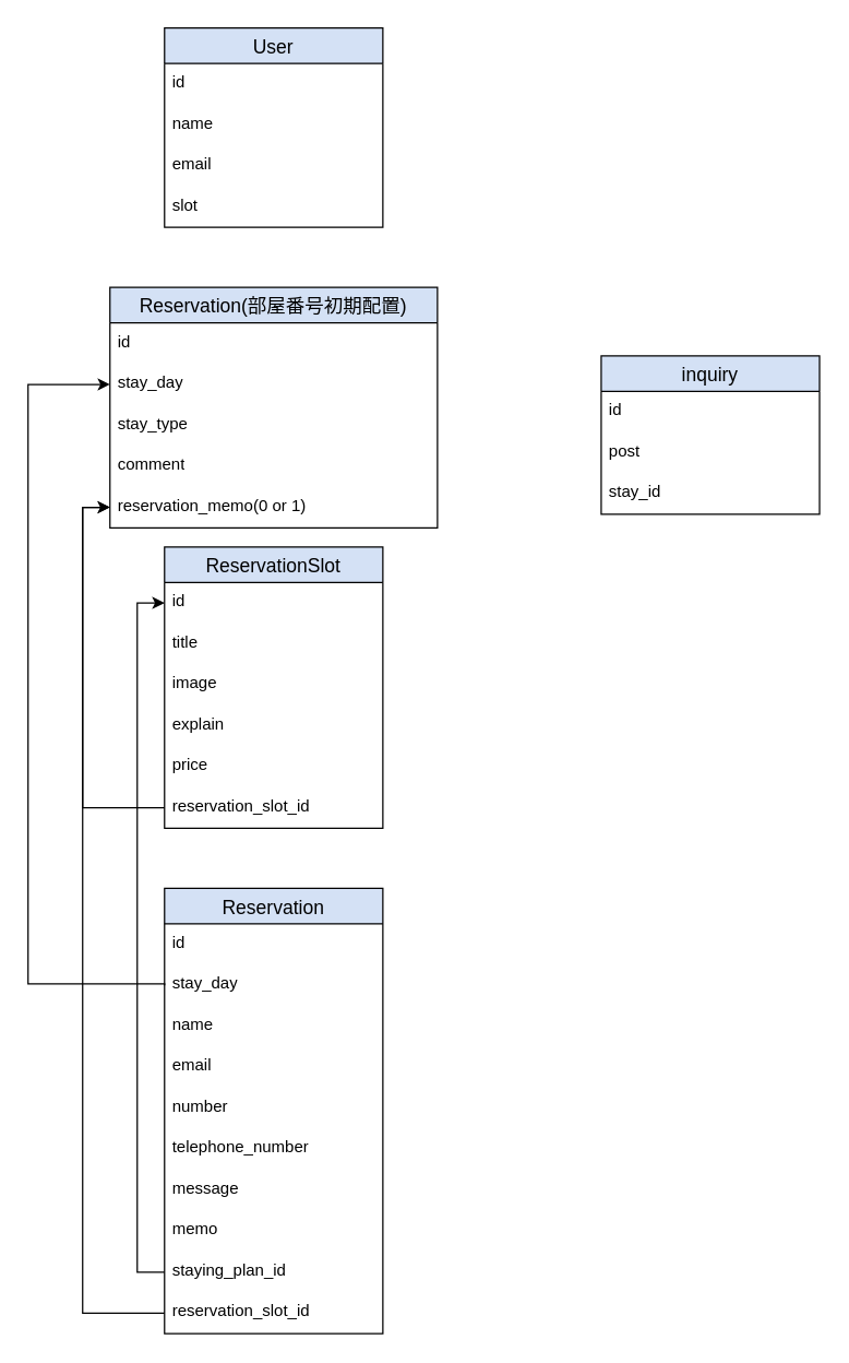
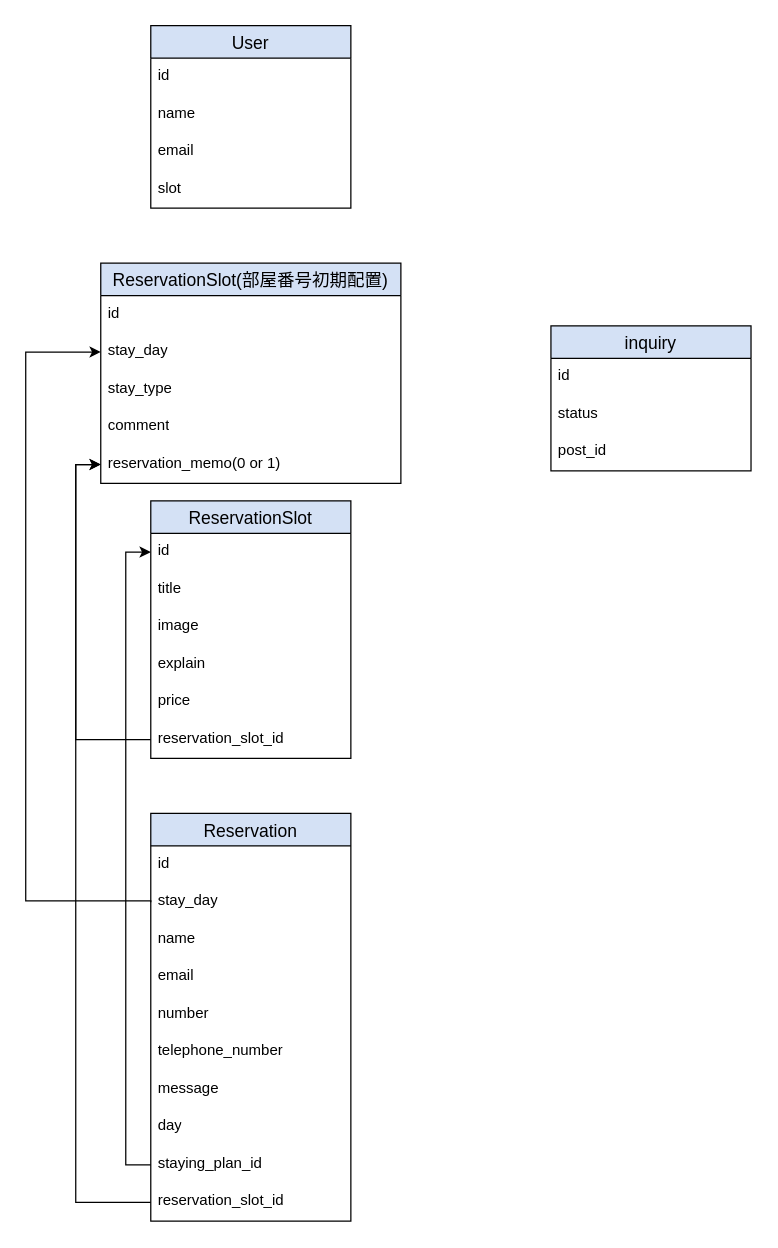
- <mxCell id="11" value="Reservation(部屋番号初期配置)" style="swimlane;fontStyle=0;childLayout=stackLayout;horizontal=1;startSize=26;horizontalStack=0;resizeParent=1;resizeParentMax=0;resizeLast=0;collapsible=1;marginBottom=0;align=center;fontSize=14;fillColor=#D4E1F5;" parent="1" vertex="1"><mxGeometry x="80" y="210" width="240" height="176" as="geometry" /></mxCell>
+ <mxCell id="11" value="ReservationSlot(部屋番号初期配置)" style="swimlane;fontStyle=0;childLayout=stackLayout;horizontal=1;startSize=26;horizontalStack=0;resizeParent=1;resizeParentMax=0;resizeLast=0;collapsible=1;marginBottom=0;align=center;fontSize=14;fillColor=#D4E1F5;" parent="1" vertex="1"><mxGeometry x="80" y="210" width="240" height="176" as="geometry" /></mxCell>
- <mxCell id="9" value="post" style="text;strokeColor=none;fillColor=none;spacingLeft=4;spacingRight=4;overflow=hidden;rotatable=0;points=[[0,0.5],[1,0.5]];portConstraint=eastwest;fontSize=12;whiteSpace=wrap;html=1;" parent="7" vertex="1"><mxGeometry y="56" width="160" height="30" as="geometry" /></mxCell>
+ <mxCell id="9" value="status" style="text;strokeColor=none;fillColor=none;spacingLeft=4;spacingRight=4;overflow=hidden;rotatable=0;points=[[0,0.5],[1,0.5]];portConstraint=eastwest;fontSize=12;whiteSpace=wrap;html=1;" parent="7" vertex="1"><mxGeometry y="56" width="160" height="30" as="geometry" /></mxCell>
- <mxCell id="10" value="stay_id" style="text;strokeColor=none;fillColor=none;spacingLeft=4;spacingRight=4;overflow=hidden;rotatable=0;points=[[0,0.5],[1,0.5]];portConstraint=eastwest;fontSize=12;whiteSpace=wrap;html=1;" parent="7" vertex="1"><mxGeometry y="86" width="160" height="30" as="geometry" /></mxCell>
+ <mxCell id="10" value="post_id" style="text;strokeColor=none;fillColor=none;spacingLeft=4;spacingRight=4;overflow=hidden;rotatable=0;points=[[0,0.5],[1,0.5]];portConstraint=eastwest;fontSize=12;whiteSpace=wrap;html=1;" parent="7" vertex="1"><mxGeometry y="86" width="160" height="30" as="geometry" /></mxCell>
- <mxCell id="32" value="memo" style="text;strokeColor=none;fillColor=none;spacingLeft=4;spacingRight=4;overflow=hidden;rotatable=0;points=[[0,0.5],[1,0.5]];portConstraint=eastwest;fontSize=12;whiteSpace=wrap;html=1;" parent="24" vertex="1"><mxGeometry y="236" width="160" height="30" as="geometry" /></mxCell>
+ <mxCell id="32" value="day" style="text;strokeColor=none;fillColor=none;spacingLeft=4;spacingRight=4;overflow=hidden;rotatable=0;points=[[0,0.5],[1,0.5]];portConstraint=eastwest;fontSize=12;whiteSpace=wrap;html=1;" parent="24" vertex="1"><mxGeometry y="236" width="160" height="30" as="geometry" /></mxCell>
